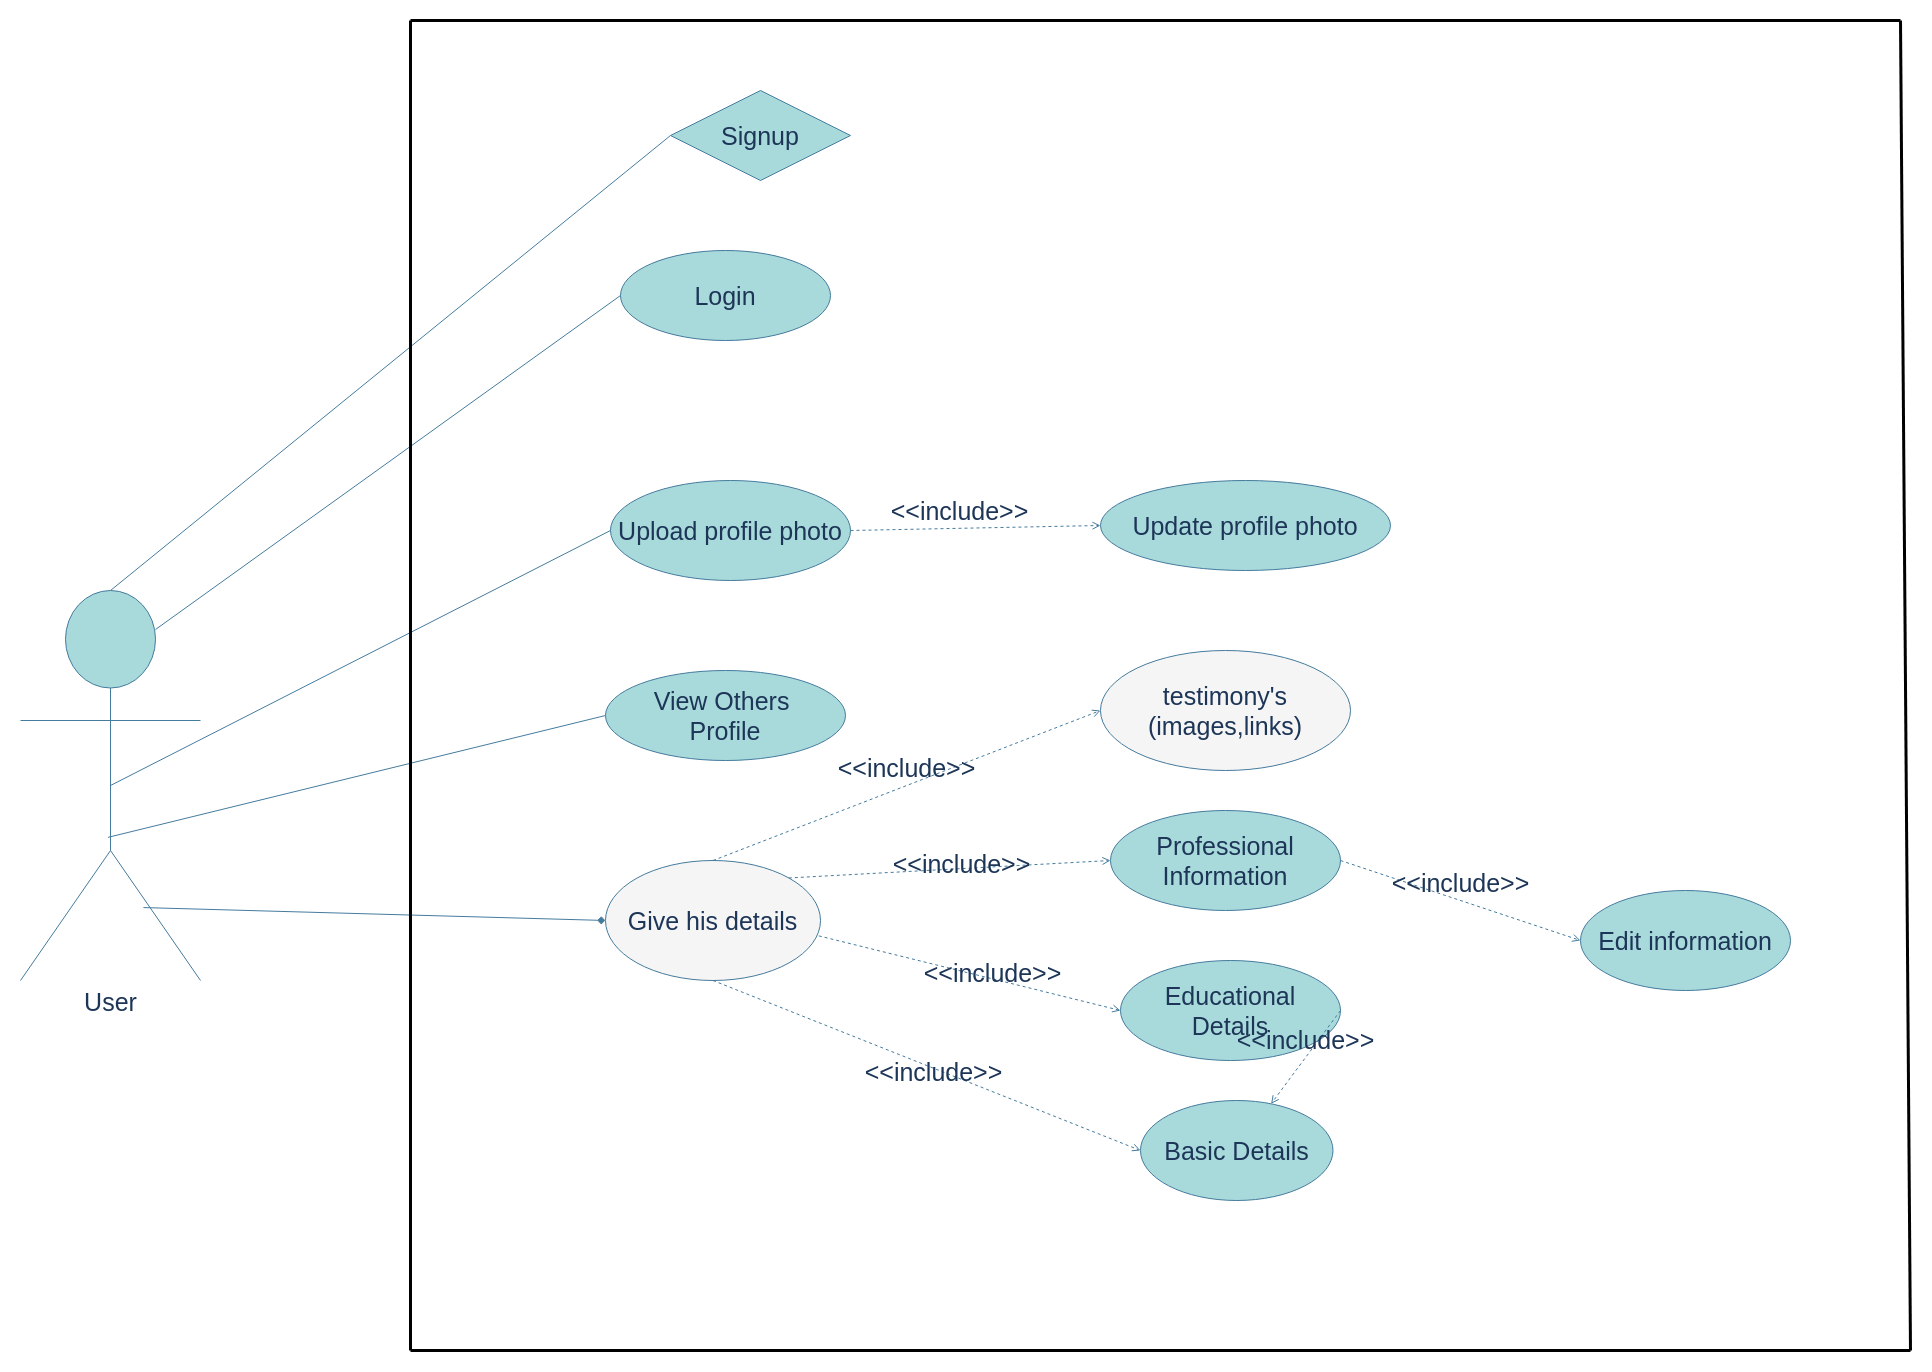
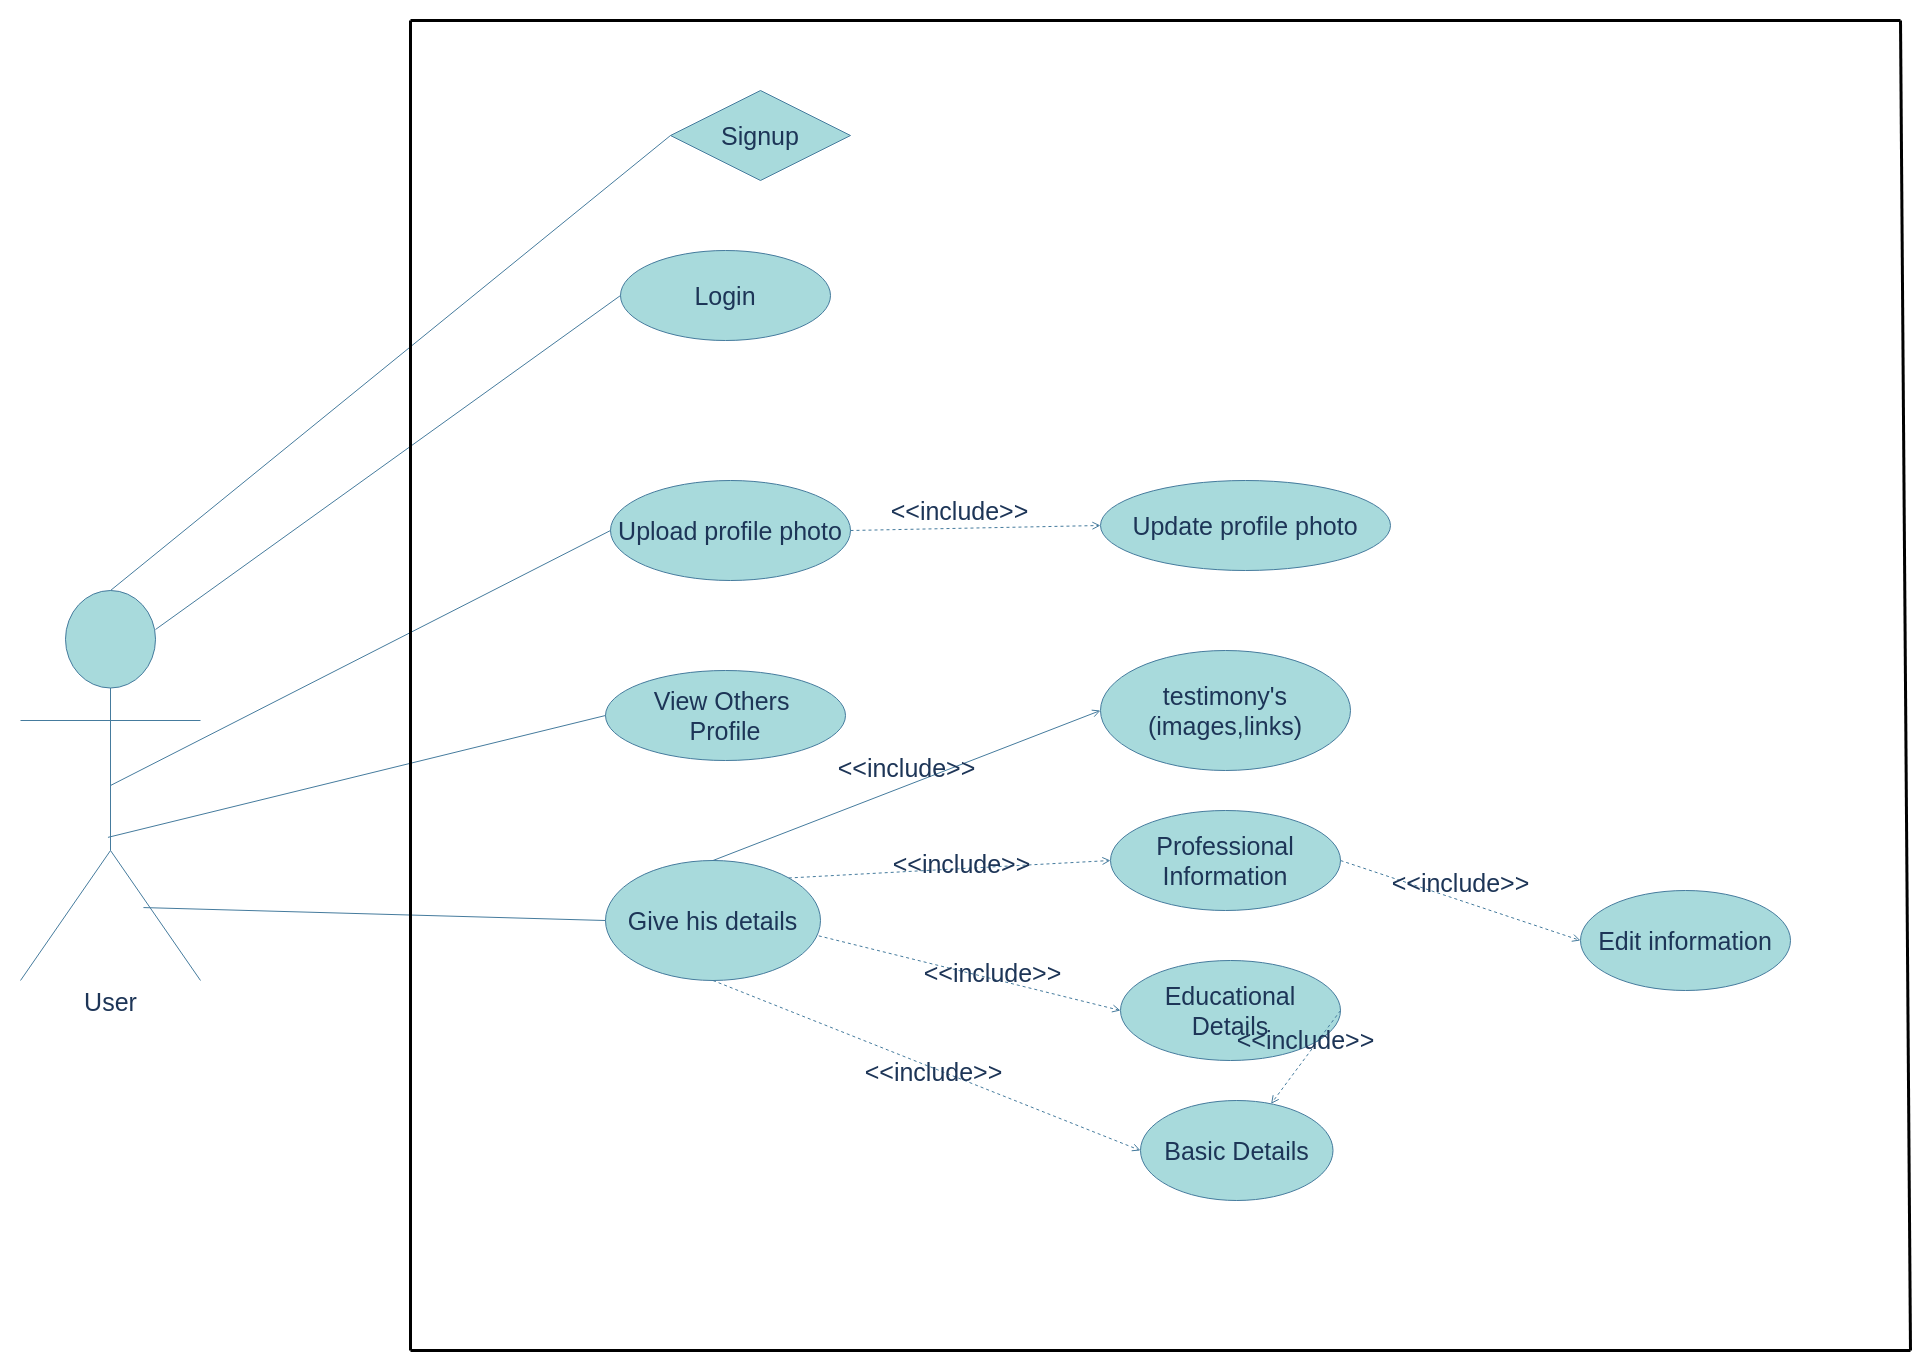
- <mxCell id="12" value="testimony's&lt;br&gt;(images,links)" style="ellipse;whiteSpace=wrap;html=1;rounded=0;sketch=0;fontSize=25;fontColor=#1D3557;strokeColor=#457B9D;fillColor=#f5f5f5;" parent="1" vertex="1"><mxGeometry x="1100" y="650" width="250" height="120" as="geometry" /></mxCell>
+ <mxCell id="12" value="testimony's&lt;br&gt;(images,links)" style="ellipse;whiteSpace=wrap;html=1;rounded=0;sketch=0;fontSize=25;fontColor=#1D3557;strokeColor=#457B9D;fillColor=#A8DADC;" parent="1" vertex="1"><mxGeometry x="1100" y="650" width="250" height="120" as="geometry" /></mxCell>
- <mxCell id="17" value="&amp;lt;&amp;lt;include&amp;gt;&amp;gt;" style="html=1;verticalAlign=bottom;labelBackgroundColor=none;endArrow=open;endFill=0;dashed=1;rounded=1;sketch=0;fontSize=25;fontColor=#1D3557;strokeColor=#457B9D;fillColor=#A8DADC;curved=0;exitX=0.5;exitY=0;exitDx=0;exitDy=0;entryX=0;entryY=0.5;entryDx=0;entryDy=0;" parent="1" source="8" target="12" edge="1"><mxGeometry width="160" relative="1" as="geometry"><mxPoint x="980" y="830" as="sourcePoint" /><mxPoint x="1140" y="830" as="targetPoint" /></mxGeometry></mxCell>
+ <mxCell id="17" value="&amp;lt;&amp;lt;include&amp;gt;&amp;gt;" style="html=1;verticalAlign=bottom;labelBackgroundColor=none;endArrow=open;endFill=0;dashed=0;rounded=1;sketch=0;fontSize=25;fontColor=#1D3557;strokeColor=#457B9D;fillColor=#A8DADC;curved=0;exitX=0.5;exitY=0;exitDx=0;exitDy=0;entryX=0;entryY=0.5;entryDx=0;entryDy=0;" parent="1" source="8" target="12" edge="1"><mxGeometry width="160" relative="1" as="geometry"><mxPoint x="980" y="830" as="sourcePoint" /><mxPoint x="1140" y="830" as="targetPoint" /></mxGeometry></mxCell>
- <mxCell id="21" value="" style="endArrow=diamond;html=1;rounded=1;sketch=0;fontSize=25;fontColor=#1D3557;strokeColor=#457B9D;fillColor=#A8DADC;curved=0;exitX=0.683;exitY=0.813;exitDx=0;exitDy=0;exitPerimeter=0;entryX=0;entryY=0.5;entryDx=0;entryDy=0;" parent="1" source="2" target="8" edge="1"><mxGeometry width="50" height="50" relative="1" as="geometry"><mxPoint x="430" y="1150" as="sourcePoint" /><mxPoint x="480" y="1100" as="targetPoint" /></mxGeometry></mxCell>
+ <mxCell id="21" value="" style="endArrow=none;html=1;rounded=1;sketch=0;fontSize=25;fontColor=#1D3557;strokeColor=#457B9D;fillColor=#A8DADC;curved=0;exitX=0.683;exitY=0.813;exitDx=0;exitDy=0;exitPerimeter=0;entryX=0;entryY=0.5;entryDx=0;entryDy=0;" parent="1" source="2" target="8" edge="1"><mxGeometry width="50" height="50" relative="1" as="geometry"><mxPoint x="430" y="1150" as="sourcePoint" /><mxPoint x="480" y="1100" as="targetPoint" /></mxGeometry></mxCell>
- <mxCell id="8" value="Give his details" style="ellipse;whiteSpace=wrap;html=1;rounded=0;sketch=0;fontSize=25;fontColor=#1D3557;strokeColor=#457B9D;fillColor=#f5f5f5;" parent="1" vertex="1"><mxGeometry x="605" y="860" width="215" height="120" as="geometry" /></mxCell>
+ <mxCell id="8" value="Give his details" style="ellipse;whiteSpace=wrap;html=1;rounded=0;sketch=0;fontSize=25;fontColor=#1D3557;strokeColor=#457B9D;fillColor=#A8DADC;" parent="1" vertex="1"><mxGeometry x="605" y="860" width="215" height="120" as="geometry" /></mxCell>
